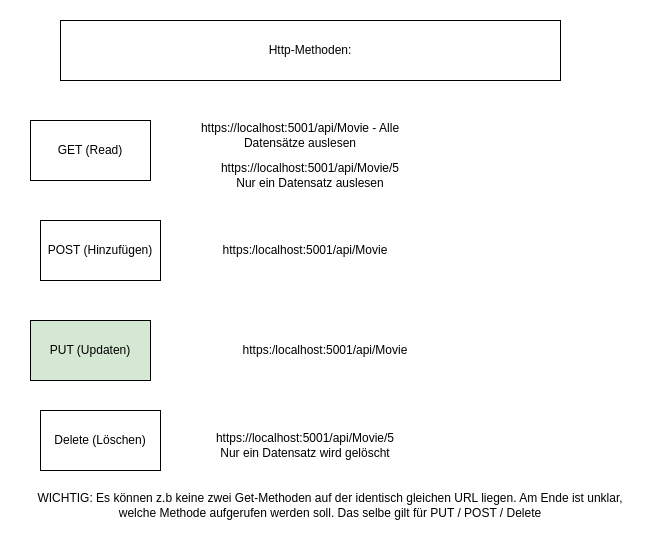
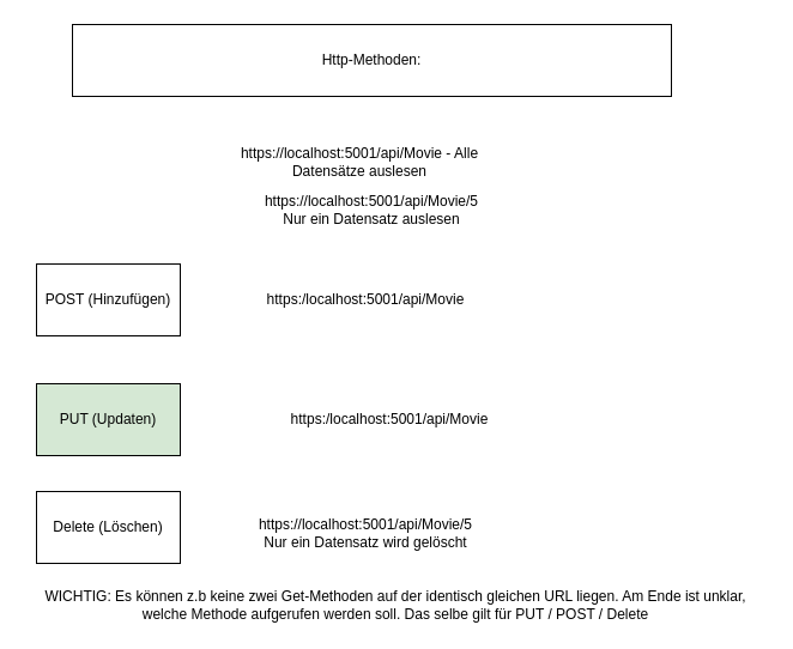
- <mxCell id="3" value="GET (Read)" style="rounded=0;whiteSpace=wrap;html=1;" vertex="1" parent="1"><mxGeometry x="30" y="120" width="120" height="60" as="geometry" /></mxCell>
- <mxCell id="6" value="POST (Hinzufügen)" style="rounded=0;whiteSpace=wrap;html=1;" vertex="1" parent="1"><mxGeometry x="40" y="220" width="120" height="60" as="geometry" /></mxCell>
+ <mxCell id="6" value="POST (Hinzufügen)" style="rounded=0;whiteSpace=wrap;html=1;" vertex="1" parent="1"><mxGeometry x="30" y="220" width="120" height="60" as="geometry" /></mxCell>
- <mxCell id="10" value="Delete (Löschen)" style="rounded=0;whiteSpace=wrap;html=1;" vertex="1" parent="1"><mxGeometry x="40" y="410" width="120" height="60" as="geometry" /></mxCell>
+ <mxCell id="10" value="Delete (Löschen)" style="rounded=0;whiteSpace=wrap;html=1;" vertex="1" parent="1"><mxGeometry x="30" y="410" width="120" height="60" as="geometry" /></mxCell>
